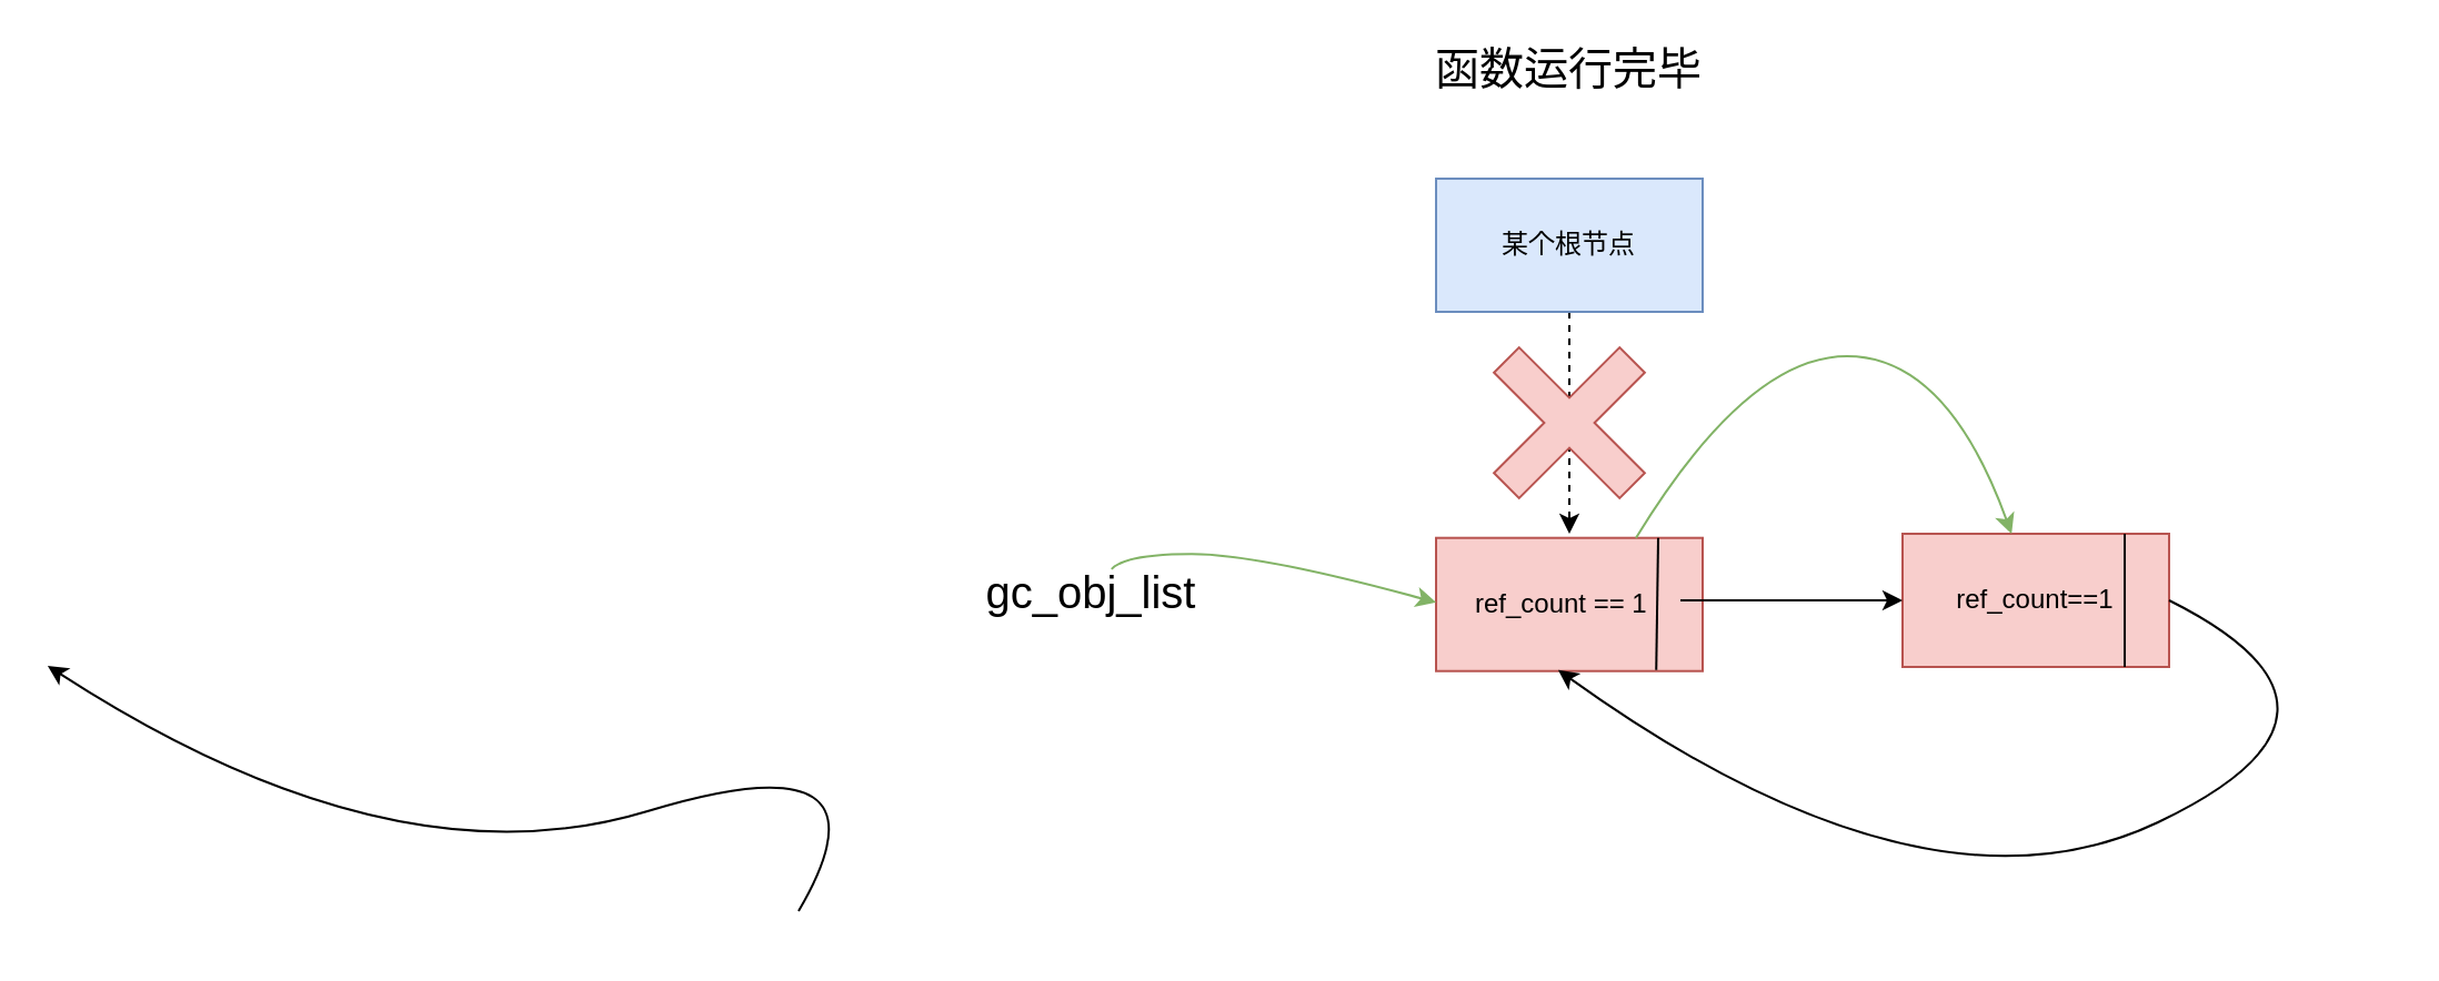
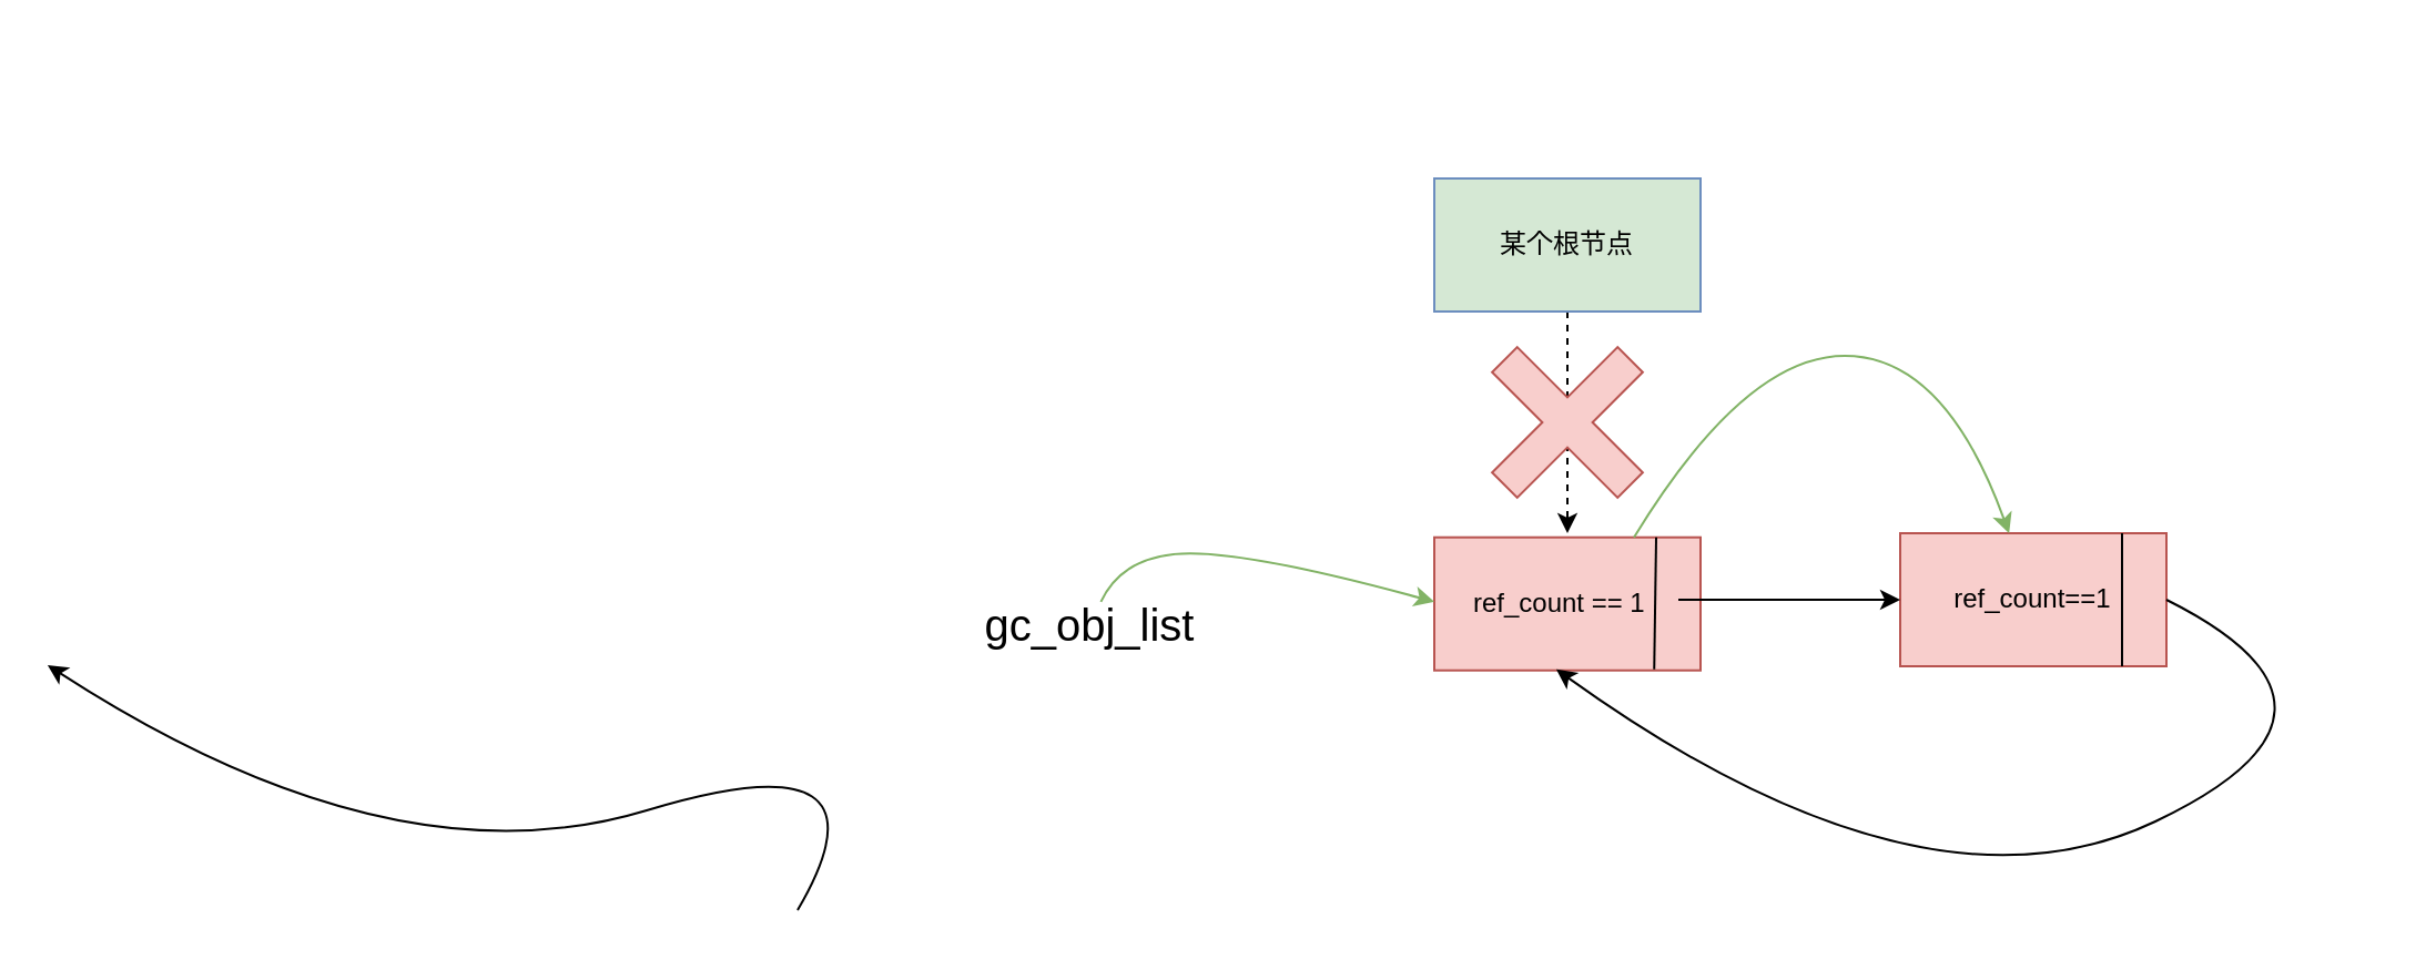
- <mxCell id="12" value="函数运行完毕" style="text;html=1;strokeColor=none;fillColor=none;align=center;verticalAlign=middle;whiteSpace=wrap;rounded=0;perimeterSpacing=0;fontSize=20;" vertex="1" parent="1"><mxGeometry x="641" y="20" width="130" height="20" as="geometry" /></mxCell>
- <mxCell id="9" value="某个根节点" style="rounded=0;whiteSpace=wrap;html=1;fillColor=#dae8fc;strokeColor=#6c8ebf;" vertex="1" parent="1"><mxGeometry x="646" y="80" width="120" height="60" as="geometry" /></mxCell>
+ <mxCell id="9" value="某个根节点" style="rounded=0;whiteSpace=wrap;html=1;fillColor=#d5e8d4;strokeColor=#6c8ebf;" vertex="1" parent="1"><mxGeometry x="646" y="80" width="120" height="60" as="geometry" /></mxCell>
- <mxCell id="13" value="gc_obj_list&lt;br&gt;" style="text;html=1;strokeColor=none;fillColor=none;align=center;verticalAlign=middle;whiteSpace=wrap;rounded=0;fontSize=20;" vertex="1" parent="1"><mxGeometry x="436" y="255.93" width="110" height="20" as="geometry" /></mxCell>
+ <mxCell id="13" value="gc_obj_list&lt;br&gt;" style="text;html=1;strokeColor=none;fillColor=none;align=center;verticalAlign=middle;whiteSpace=wrap;rounded=0;fontSize=20;" vertex="1" parent="1"><mxGeometry x="436" y="270.93" width="110" height="20" as="geometry" /></mxCell>
